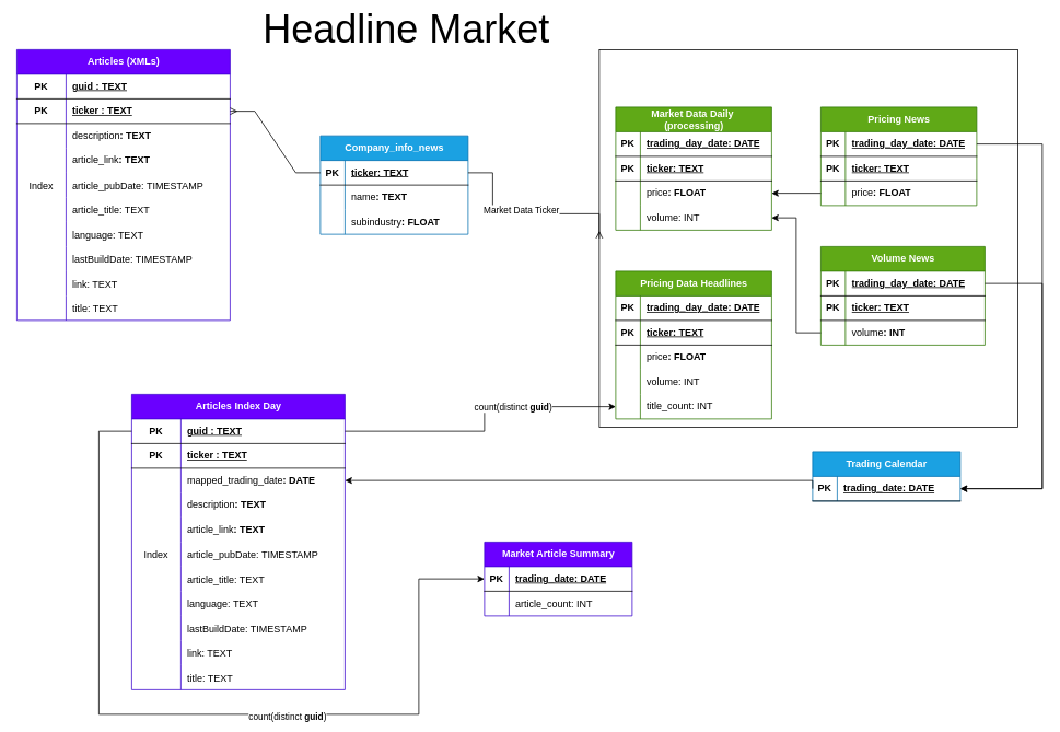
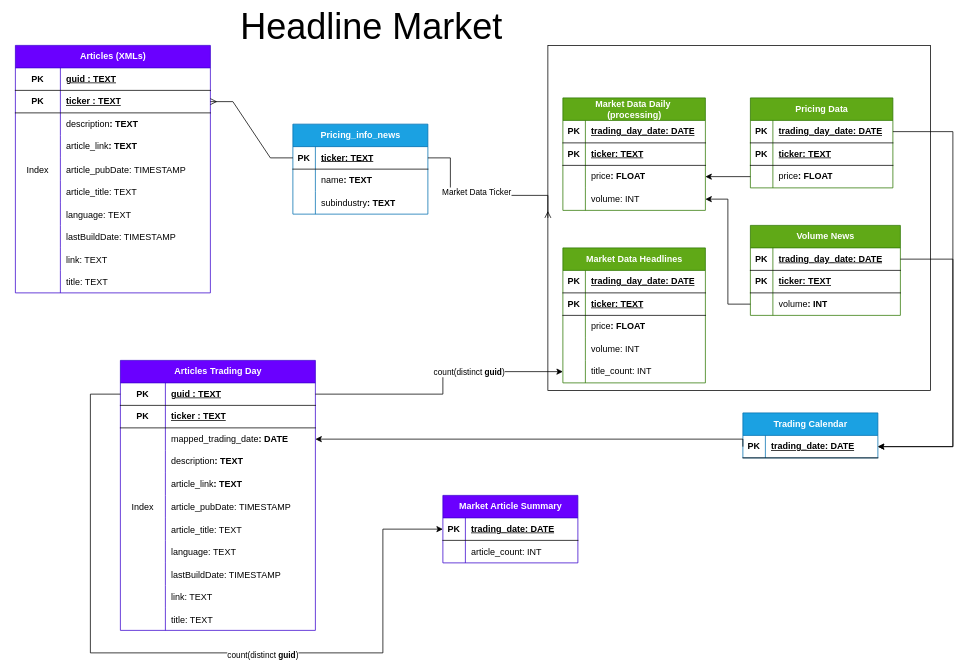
- <mxCell id="86" value="Pricing News" style="shape=table;startSize=30;container=1;collapsible=1;childLayout=tableLayout;fixedRows=1;rowLines=0;fontStyle=1;align=center;resizeLast=1;html=1;fillColor=#60a917;fontColor=#ffffff;strokeColor=#2D7600;" parent="1" vertex="1"><mxGeometry x="1000" y="130" width="190" height="120" as="geometry" /></mxCell>
+ <mxCell id="86" value="Pricing Data" style="shape=table;startSize=30;container=1;collapsible=1;childLayout=tableLayout;fixedRows=1;rowLines=0;fontStyle=1;align=center;resizeLast=1;html=1;fillColor=#60a917;fontColor=#ffffff;strokeColor=#2D7600;" parent="1" vertex="1"><mxGeometry x="1000" y="130" width="190" height="120" as="geometry" /></mxCell>
- <mxCell id="34" value="Company_info_news" style="shape=table;startSize=30;container=1;collapsible=1;childLayout=tableLayout;fixedRows=1;rowLines=0;fontStyle=1;align=center;resizeLast=1;html=1;fillColor=#1ba1e2;fontColor=#ffffff;strokeColor=#006EAF;" parent="1" vertex="1"><mxGeometry x="390" y="165" width="180" height="120" as="geometry" /></mxCell>
+ <mxCell id="34" value="Pricing_info_news" style="shape=table;startSize=30;container=1;collapsible=1;childLayout=tableLayout;fixedRows=1;rowLines=0;fontStyle=1;align=center;resizeLast=1;html=1;fillColor=#1ba1e2;fontColor=#ffffff;strokeColor=#006EAF;" parent="1" vertex="1"><mxGeometry x="390" y="165" width="180" height="120" as="geometry" /></mxCell>
- <mxCell id="43" value="subindustry&lt;span style=&quot;font-weight: 700;&quot;&gt;: FLOAT&lt;/span&gt;" style="shape=partialRectangle;connectable=0;fillColor=none;top=0;left=0;bottom=0;right=0;align=left;spacingLeft=6;overflow=hidden;whiteSpace=wrap;html=1;" parent="41" vertex="1"><mxGeometry x="30" width="150" height="30" as="geometry"><mxRectangle width="150" height="30" as="alternateBounds" /></mxGeometry></mxCell>
+ <mxCell id="43" value="subindustry&lt;span style=&quot;font-weight: 700;&quot;&gt;: TEXT&lt;/span&gt;" style="shape=partialRectangle;connectable=0;fillColor=none;top=0;left=0;bottom=0;right=0;align=left;spacingLeft=6;overflow=hidden;whiteSpace=wrap;html=1;" parent="41" vertex="1"><mxGeometry x="30" width="150" height="30" as="geometry"><mxRectangle width="150" height="30" as="alternateBounds" /></mxGeometry></mxCell>
- <mxCell id="123" value="Pricing Data Headlines" style="shape=table;startSize=30;container=1;collapsible=1;childLayout=tableLayout;fixedRows=1;rowLines=0;fontStyle=1;align=center;resizeLast=1;html=1;fillColor=#60a917;fontColor=#ffffff;strokeColor=#2D7600;" parent="1" vertex="1"><mxGeometry x="750" y="330" width="190" height="180" as="geometry" /></mxCell>
+ <mxCell id="123" value="Market Data Headlines" style="shape=table;startSize=30;container=1;collapsible=1;childLayout=tableLayout;fixedRows=1;rowLines=0;fontStyle=1;align=center;resizeLast=1;html=1;fillColor=#60a917;fontColor=#ffffff;strokeColor=#2D7600;" parent="1" vertex="1"><mxGeometry x="750" y="330" width="190" height="180" as="geometry" /></mxCell>
- <mxCell id="51" value="Articles Index Day" style="shape=table;startSize=30;container=1;collapsible=1;childLayout=tableLayout;fixedRows=1;rowLines=0;fontStyle=1;align=center;resizeLast=1;html=1;fillColor=#6a00ff;fontColor=#ffffff;strokeColor=#3700CC;" parent="1" vertex="1"><mxGeometry x="160" y="480" width="260" height="360" as="geometry" /></mxCell>
+ <mxCell id="51" value="Articles Trading Day" style="shape=table;startSize=30;container=1;collapsible=1;childLayout=tableLayout;fixedRows=1;rowLines=0;fontStyle=1;align=center;resizeLast=1;html=1;fillColor=#6a00ff;fontColor=#ffffff;strokeColor=#3700CC;" parent="1" vertex="1"><mxGeometry x="160" y="480" width="260" height="360" as="geometry" /></mxCell>
